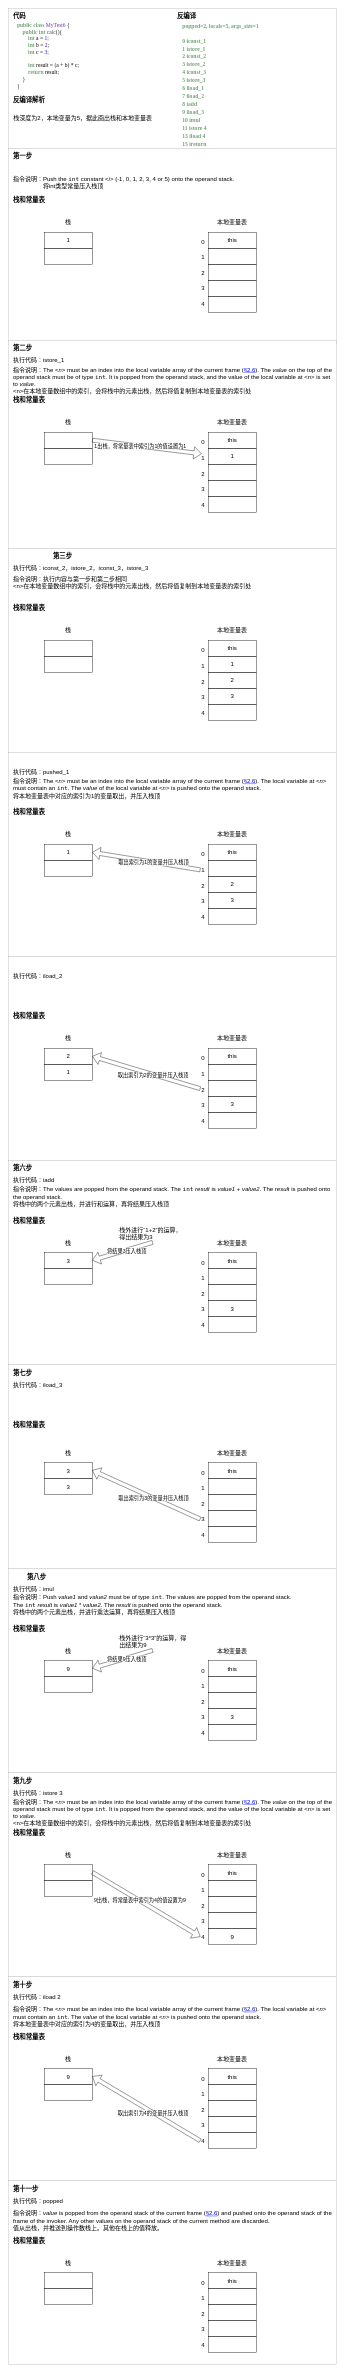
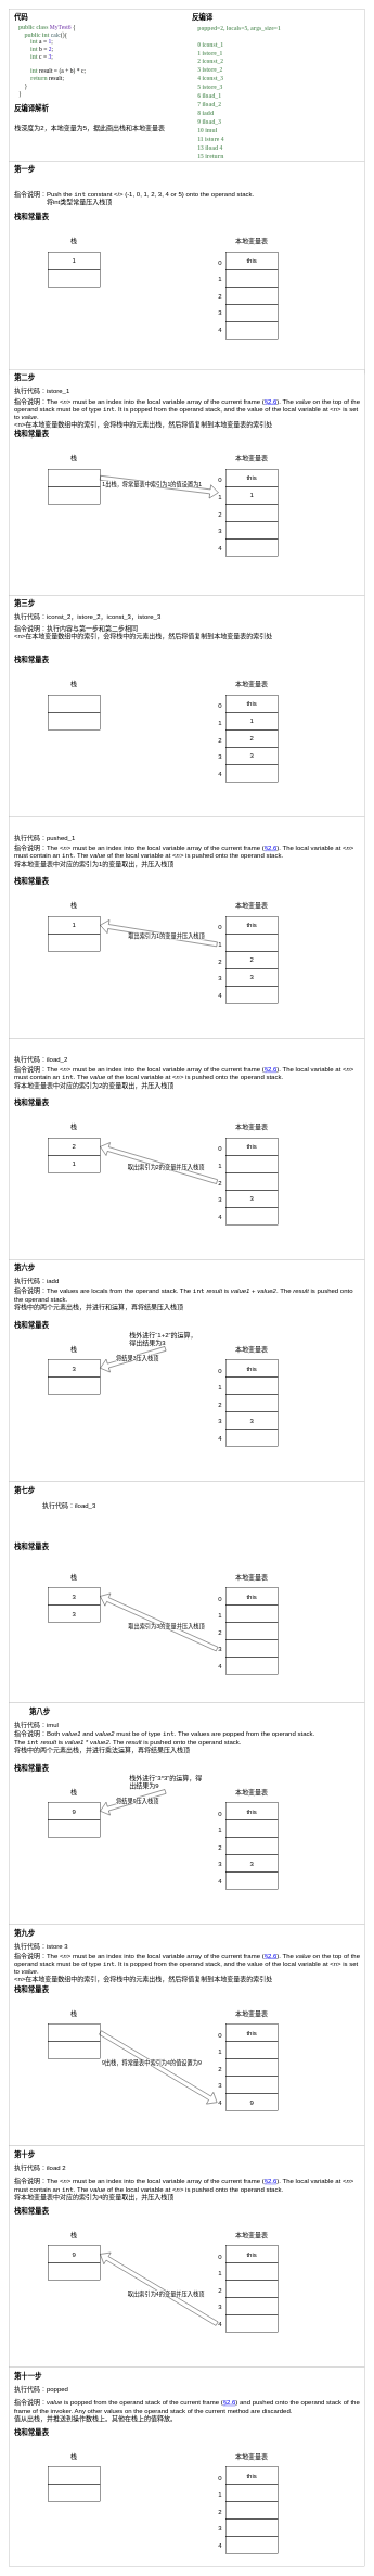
- <mxCell id="47" value="第三步" style="text;html=1;strokeColor=none;fillColor=none;align=left;verticalAlign=middle;whiteSpace=wrap;rounded=0;fontSize=16;fontStyle=1" vertex="1" parent="1"><mxGeometry x="130" y="1380" width="100" height="20" as="geometry" /></mxCell>
+ <mxCell id="47" value="第三步" style="text;html=1;strokeColor=none;fillColor=none;align=left;verticalAlign=middle;whiteSpace=wrap;rounded=0;fontSize=16;fontStyle=1" vertex="1" parent="1"><mxGeometry x="30" y="1380" width="100" height="20" as="geometry" /></mxCell>
+ <mxCell id="89" value="指令说明：&lt;span style=&quot;font-family: &amp;#34;arial&amp;#34; , &amp;#34;helvetica&amp;#34; , sans-serif ; font-size: 15px ; background-color: rgb(255 , 255 , 255)&quot;&gt;The &amp;lt;&lt;/span&gt;&lt;span class=&quot;emphasis&quot; style=&quot;font-family: &amp;#34;arial&amp;#34; , &amp;#34;helvetica&amp;#34; , sans-serif ; font-size: 15px ; background-color: rgb(255 , 255 , 255)&quot;&gt;&lt;em style=&quot;font-size: 15px&quot;&gt;n&lt;/em&gt;&lt;/span&gt;&lt;span style=&quot;font-family: &amp;#34;arial&amp;#34; , &amp;#34;helvetica&amp;#34; , sans-serif ; font-size: 15px ; background-color: rgb(255 , 255 , 255)&quot;&gt;&amp;gt; must be an index into the local variable array of the current frame (&lt;/span&gt;&lt;a class=&quot;xref&quot; href=&quot;https://docs.oracle.com/javase/specs/jvms/se8/html/jvms-2.html#jvms-2.6&quot; title=&quot;2.6. Frames&quot; style=&quot;font-family: &amp;#34;arial&amp;#34; , &amp;#34;helvetica&amp;#34; , sans-serif ; font-size: 15px ; background-color: rgb(255 , 255 , 255)&quot;&gt;§2.6&lt;/a&gt;&lt;span style=&quot;font-family: &amp;#34;arial&amp;#34; , &amp;#34;helvetica&amp;#34; , sans-serif ; font-size: 15px ; background-color: rgb(255 , 255 , 255)&quot;&gt;). The local variable at &amp;lt;&lt;/span&gt;&lt;span class=&quot;emphasis&quot; style=&quot;font-family: &amp;#34;arial&amp;#34; , &amp;#34;helvetica&amp;#34; , sans-serif ; font-size: 15px ; background-color: rgb(255 , 255 , 255)&quot;&gt;&lt;em style=&quot;font-size: 15px&quot;&gt;n&lt;/em&gt;&lt;/span&gt;&lt;span style=&quot;font-family: &amp;#34;arial&amp;#34; , &amp;#34;helvetica&amp;#34; , sans-serif ; font-size: 15px ; background-color: rgb(255 , 255 , 255)&quot;&gt;&amp;gt; must contain an&amp;nbsp;&lt;/span&gt;&lt;code class=&quot;literal&quot; style=&quot;font-size: 15px ; background-color: rgb(255 , 255 , 255)&quot;&gt;int&lt;/code&gt;&lt;span style=&quot;font-family: &amp;#34;arial&amp;#34; , &amp;#34;helvetica&amp;#34; , sans-serif ; font-size: 15px ; background-color: rgb(255 , 255 , 255)&quot;&gt;. The&amp;nbsp;&lt;/span&gt;&lt;span class=&quot;emphasis&quot; style=&quot;font-family: &amp;#34;arial&amp;#34; , &amp;#34;helvetica&amp;#34; , sans-serif ; font-size: 15px ; background-color: rgb(255 , 255 , 255)&quot;&gt;&lt;em style=&quot;font-size: 15px&quot;&gt;value&lt;/em&gt;&lt;/span&gt;&lt;span style=&quot;font-family: &amp;#34;arial&amp;#34; , &amp;#34;helvetica&amp;#34; , sans-serif ; font-size: 15px ; background-color: rgb(255 , 255 , 255)&quot;&gt;&amp;nbsp;of the local variable at &amp;lt;&lt;/span&gt;&lt;span class=&quot;emphasis&quot; style=&quot;font-family: &amp;#34;arial&amp;#34; , &amp;#34;helvetica&amp;#34; , sans-serif ; font-size: 15px ; background-color: rgb(255 , 255 , 255)&quot;&gt;&lt;em style=&quot;font-size: 15px&quot;&gt;n&lt;/em&gt;&lt;/span&gt;&lt;span style=&quot;font-family: &amp;#34;arial&amp;#34; , &amp;#34;helvetica&amp;#34; , sans-serif ; font-size: 15px ; background-color: rgb(255 , 255 , 255)&quot;&gt;&amp;gt; is pushed onto the operand stack.&lt;br&gt;&lt;/span&gt;&lt;span style=&quot;font-family: &amp;#34;arial&amp;#34; , &amp;#34;helvetica&amp;#34; , sans-serif ; font-size: 15px ; background-color: rgb(255 , 255 , 255)&quot;&gt;将本地变量表中对应的索引为2的变量取出，并压入栈顶&lt;br style=&quot;font-size: 15px&quot;&gt;&lt;/span&gt;" style="text;html=1;strokeColor=none;fillColor=none;align=left;verticalAlign=middle;whiteSpace=wrap;rounded=0;fontSize=15;fontStyle=0" vertex="1" parent="1"><mxGeometry x="30" y="2450" width="800" height="60" as="geometry" /></mxCell>
- <mxCell id="110" value="指令说明：&lt;span style=&quot;font-family: &amp;#34;arial&amp;#34; , &amp;#34;helvetica&amp;#34; , sans-serif ; font-size: 15px ; background-color: rgb(255 , 255 , 255)&quot;&gt;The values are popped from the operand stack. The&amp;nbsp;&lt;/span&gt;&lt;code class=&quot;literal&quot; style=&quot;font-size: 15px ; background-color: rgb(255 , 255 , 255)&quot;&gt;int&lt;/code&gt;&lt;span style=&quot;font-family: &amp;#34;arial&amp;#34; , &amp;#34;helvetica&amp;#34; , sans-serif ; font-size: 15px ; background-color: rgb(255 , 255 , 255)&quot;&gt;&amp;nbsp;&lt;/span&gt;&lt;span class=&quot;emphasis&quot; style=&quot;font-family: &amp;#34;arial&amp;#34; , &amp;#34;helvetica&amp;#34; , sans-serif ; font-size: 15px ; background-color: rgb(255 , 255 , 255)&quot;&gt;&lt;em style=&quot;font-size: 15px&quot;&gt;result&lt;/em&gt;&lt;/span&gt;&lt;span style=&quot;font-family: &amp;#34;arial&amp;#34; , &amp;#34;helvetica&amp;#34; , sans-serif ; font-size: 15px ; background-color: rgb(255 , 255 , 255)&quot;&gt;&amp;nbsp;is&amp;nbsp;&lt;/span&gt;&lt;span class=&quot;emphasis&quot; style=&quot;font-family: &amp;#34;arial&amp;#34; , &amp;#34;helvetica&amp;#34; , sans-serif ; font-size: 15px ; background-color: rgb(255 , 255 , 255)&quot;&gt;&lt;em style=&quot;font-size: 15px&quot;&gt;value1&lt;/em&gt;&lt;/span&gt;&lt;span style=&quot;font-family: &amp;#34;arial&amp;#34; , &amp;#34;helvetica&amp;#34; , sans-serif ; font-size: 15px ; background-color: rgb(255 , 255 , 255)&quot;&gt;&amp;nbsp;+&amp;nbsp;&lt;/span&gt;&lt;span class=&quot;emphasis&quot; style=&quot;font-family: &amp;#34;arial&amp;#34; , &amp;#34;helvetica&amp;#34; , sans-serif ; font-size: 15px ; background-color: rgb(255 , 255 , 255)&quot;&gt;&lt;em style=&quot;font-size: 15px&quot;&gt;value2&lt;/em&gt;&lt;/span&gt;&lt;span style=&quot;font-family: &amp;#34;arial&amp;#34; , &amp;#34;helvetica&amp;#34; , sans-serif ; font-size: 15px ; background-color: rgb(255 , 255 , 255)&quot;&gt;. The&amp;nbsp;&lt;/span&gt;&lt;span class=&quot;emphasis&quot; style=&quot;font-family: &amp;#34;arial&amp;#34; , &amp;#34;helvetica&amp;#34; , sans-serif ; font-size: 15px ; background-color: rgb(255 , 255 , 255)&quot;&gt;&lt;em style=&quot;font-size: 15px&quot;&gt;result&lt;/em&gt;&lt;/span&gt;&lt;span style=&quot;font-family: &amp;#34;arial&amp;#34; , &amp;#34;helvetica&amp;#34; , sans-serif ; font-size: 15px ; background-color: rgb(255 , 255 , 255)&quot;&gt;&amp;nbsp;is pushed onto the operand stack.&lt;br&gt;&lt;/span&gt;&lt;span style=&quot;font-family: &amp;#34;arial&amp;#34; , &amp;#34;helvetica&amp;#34; , sans-serif ; font-size: 15px ; background-color: rgb(255 , 255 , 255)&quot;&gt;将栈中的两个元素出栈，并进行和运算，再将结果压入栈顶&lt;br style=&quot;font-size: 15px&quot;&gt;&lt;/span&gt;" style="text;html=1;strokeColor=none;fillColor=none;align=left;verticalAlign=middle;whiteSpace=wrap;rounded=0;fontSize=15;fontStyle=0" vertex="1" parent="1"><mxGeometry x="30" y="2960" width="800" height="60" as="geometry" /></mxCell>
+ <mxCell id="110" value="指令说明：&lt;span style=&quot;font-family: &amp;#34;arial&amp;#34; , &amp;#34;helvetica&amp;#34; , sans-serif ; font-size: 15px ; background-color: rgb(255 , 255 , 255)&quot;&gt;The values are locals from the operand stack. The&amp;nbsp;&lt;/span&gt;&lt;code class=&quot;literal&quot; style=&quot;font-size: 15px ; background-color: rgb(255 , 255 , 255)&quot;&gt;int&lt;/code&gt;&lt;span style=&quot;font-family: &amp;#34;arial&amp;#34; , &amp;#34;helvetica&amp;#34; , sans-serif ; font-size: 15px ; background-color: rgb(255 , 255 , 255)&quot;&gt;&amp;nbsp;&lt;/span&gt;&lt;span class=&quot;emphasis&quot; style=&quot;font-family: &amp;#34;arial&amp;#34; , &amp;#34;helvetica&amp;#34; , sans-serif ; font-size: 15px ; background-color: rgb(255 , 255 , 255)&quot;&gt;&lt;em style=&quot;font-size: 15px&quot;&gt;result&lt;/em&gt;&lt;/span&gt;&lt;span style=&quot;font-family: &amp;#34;arial&amp;#34; , &amp;#34;helvetica&amp;#34; , sans-serif ; font-size: 15px ; background-color: rgb(255 , 255 , 255)&quot;&gt;&amp;nbsp;is&amp;nbsp;&lt;/span&gt;&lt;span class=&quot;emphasis&quot; style=&quot;font-family: &amp;#34;arial&amp;#34; , &amp;#34;helvetica&amp;#34; , sans-serif ; font-size: 15px ; background-color: rgb(255 , 255 , 255)&quot;&gt;&lt;em style=&quot;font-size: 15px&quot;&gt;value1&lt;/em&gt;&lt;/span&gt;&lt;span style=&quot;font-family: &amp;#34;arial&amp;#34; , &amp;#34;helvetica&amp;#34; , sans-serif ; font-size: 15px ; background-color: rgb(255 , 255 , 255)&quot;&gt;&amp;nbsp;+&amp;nbsp;&lt;/span&gt;&lt;span class=&quot;emphasis&quot; style=&quot;font-family: &amp;#34;arial&amp;#34; , &amp;#34;helvetica&amp;#34; , sans-serif ; font-size: 15px ; background-color: rgb(255 , 255 , 255)&quot;&gt;&lt;em style=&quot;font-size: 15px&quot;&gt;value2&lt;/em&gt;&lt;/span&gt;&lt;span style=&quot;font-family: &amp;#34;arial&amp;#34; , &amp;#34;helvetica&amp;#34; , sans-serif ; font-size: 15px ; background-color: rgb(255 , 255 , 255)&quot;&gt;. The&amp;nbsp;&lt;/span&gt;&lt;span class=&quot;emphasis&quot; style=&quot;font-family: &amp;#34;arial&amp;#34; , &amp;#34;helvetica&amp;#34; , sans-serif ; font-size: 15px ; background-color: rgb(255 , 255 , 255)&quot;&gt;&lt;em style=&quot;font-size: 15px&quot;&gt;result&lt;/em&gt;&lt;/span&gt;&lt;span style=&quot;font-family: &amp;#34;arial&amp;#34; , &amp;#34;helvetica&amp;#34; , sans-serif ; font-size: 15px ; background-color: rgb(255 , 255 , 255)&quot;&gt;&amp;nbsp;is pushed onto the operand stack.&lt;br&gt;&lt;/span&gt;&lt;span style=&quot;font-family: &amp;#34;arial&amp;#34; , &amp;#34;helvetica&amp;#34; , sans-serif ; font-size: 15px ; background-color: rgb(255 , 255 , 255)&quot;&gt;将栈中的两个元素出栈，并进行和运算，再将结果压入栈顶&lt;br style=&quot;font-size: 15px&quot;&gt;&lt;/span&gt;" style="text;html=1;strokeColor=none;fillColor=none;align=left;verticalAlign=middle;whiteSpace=wrap;rounded=0;fontSize=15;fontStyle=0" vertex="1" parent="1"><mxGeometry x="30" y="2960" width="800" height="60" as="geometry" /></mxCell>
- <mxCell id="131" value="执行代码：iload_3" style="text;html=1;strokeColor=none;fillColor=none;align=left;verticalAlign=middle;whiteSpace=wrap;rounded=0;fontSize=15;fontStyle=0" vertex="1" parent="1"><mxGeometry x="30" y="3450" width="680" height="20" as="geometry" /></mxCell>
+ <mxCell id="131" value="执行代码：iload_3" style="text;html=1;strokeColor=none;fillColor=none;align=left;verticalAlign=middle;whiteSpace=wrap;rounded=0;fontSize=15;fontStyle=0" vertex="1" parent="1"><mxGeometry x="95" y="3455" width="680" height="20" as="geometry" /></mxCell>
- <mxCell id="152" value="指令说明：&lt;span style=&quot;font-family: arial, helvetica, sans-serif; font-size: 15px; background-color: rgb(255, 255, 255);&quot;&gt;Push&amp;nbsp;&lt;/span&gt;&lt;span class=&quot;emphasis&quot; style=&quot;font-family: arial, helvetica, sans-serif; font-size: 15px; background-color: rgb(255, 255, 255);&quot;&gt;&lt;em style=&quot;font-size: 15px;&quot;&gt;value1&lt;/em&gt;&lt;/span&gt;&lt;span style=&quot;font-family: arial, helvetica, sans-serif; font-size: 15px; background-color: rgb(255, 255, 255);&quot;&gt;&amp;nbsp;and&amp;nbsp;&lt;/span&gt;&lt;span class=&quot;emphasis&quot; style=&quot;font-family: arial, helvetica, sans-serif; font-size: 15px; background-color: rgb(255, 255, 255);&quot;&gt;&lt;em style=&quot;font-size: 15px;&quot;&gt;value2&lt;/em&gt;&lt;/span&gt;&lt;span style=&quot;font-family: arial, helvetica, sans-serif; font-size: 15px; background-color: rgb(255, 255, 255);&quot;&gt;&amp;nbsp;must be of type&amp;nbsp;&lt;/span&gt;&lt;code class=&quot;literal&quot; style=&quot;font-size: 15px; background-color: rgb(255, 255, 255);&quot;&gt;int&lt;/code&gt;&lt;span style=&quot;font-family: arial, helvetica, sans-serif; font-size: 15px; background-color: rgb(255, 255, 255);&quot;&gt;. The values are popped from the operand stack. The&amp;nbsp;&lt;/span&gt;&lt;code class=&quot;literal&quot; style=&quot;font-size: 15px; background-color: rgb(255, 255, 255);&quot;&gt;int&lt;/code&gt;&lt;span style=&quot;font-family: arial, helvetica, sans-serif; font-size: 15px; background-color: rgb(255, 255, 255);&quot;&gt;&amp;nbsp;&lt;/span&gt;&lt;span class=&quot;emphasis&quot; style=&quot;font-family: arial, helvetica, sans-serif; font-size: 15px; background-color: rgb(255, 255, 255);&quot;&gt;&lt;em style=&quot;font-size: 15px;&quot;&gt;result&lt;/em&gt;&lt;/span&gt;&lt;span style=&quot;font-family: arial, helvetica, sans-serif; font-size: 15px; background-color: rgb(255, 255, 255);&quot;&gt;&amp;nbsp;is&amp;nbsp;&lt;/span&gt;&lt;span class=&quot;emphasis&quot; style=&quot;font-family: arial, helvetica, sans-serif; font-size: 15px; background-color: rgb(255, 255, 255);&quot;&gt;&lt;em style=&quot;font-size: 15px;&quot;&gt;value1&lt;/em&gt;&lt;/span&gt;&lt;span style=&quot;font-family: arial, helvetica, sans-serif; font-size: 15px; background-color: rgb(255, 255, 255);&quot;&gt;&amp;nbsp;*&amp;nbsp;&lt;/span&gt;&lt;span class=&quot;emphasis&quot; style=&quot;font-family: arial, helvetica, sans-serif; font-size: 15px; background-color: rgb(255, 255, 255);&quot;&gt;&lt;em style=&quot;font-size: 15px;&quot;&gt;value2&lt;/em&gt;&lt;/span&gt;&lt;span style=&quot;font-family: arial, helvetica, sans-serif; font-size: 15px; background-color: rgb(255, 255, 255);&quot;&gt;. The&amp;nbsp;&lt;/span&gt;&lt;span class=&quot;emphasis&quot; style=&quot;font-family: arial, helvetica, sans-serif; font-size: 15px; background-color: rgb(255, 255, 255);&quot;&gt;&lt;em style=&quot;font-size: 15px;&quot;&gt;result&lt;/em&gt;&lt;/span&gt;&lt;span style=&quot;font-family: arial, helvetica, sans-serif; font-size: 15px; background-color: rgb(255, 255, 255);&quot;&gt;&amp;nbsp;is pushed onto the operand stack.&lt;/span&gt;&lt;span style=&quot;font-family: arial, helvetica, sans-serif; font-size: 15px; background-color: rgb(255, 255, 255);&quot;&gt;&lt;br style=&quot;font-size: 15px;&quot;&gt;&lt;/span&gt;&lt;span style=&quot;font-family: arial, helvetica, sans-serif; font-size: 15px; background-color: rgb(255, 255, 255);&quot;&gt;将栈中的两个元素出栈，并进行乘法运算，再将结果压入栈顶&lt;br style=&quot;font-size: 15px;&quot;&gt;&lt;/span&gt;" style="text;html=1;strokeColor=none;fillColor=none;align=left;verticalAlign=middle;whiteSpace=wrap;rounded=0;fontSize=15;fontStyle=0" vertex="1" parent="1"><mxGeometry x="30" y="3980" width="800" height="60" as="geometry" /></mxCell>
+ <mxCell id="152" value="指令说明：&lt;span style=&quot;font-family: arial, helvetica, sans-serif; font-size: 15px; background-color: rgb(255, 255, 255);&quot;&gt;Both&amp;nbsp;&lt;/span&gt;&lt;span class=&quot;emphasis&quot; style=&quot;font-family: arial, helvetica, sans-serif; font-size: 15px; background-color: rgb(255, 255, 255);&quot;&gt;&lt;em style=&quot;font-size: 15px;&quot;&gt;value1&lt;/em&gt;&lt;/span&gt;&lt;span style=&quot;font-family: arial, helvetica, sans-serif; font-size: 15px; background-color: rgb(255, 255, 255);&quot;&gt;&amp;nbsp;and&amp;nbsp;&lt;/span&gt;&lt;span class=&quot;emphasis&quot; style=&quot;font-family: arial, helvetica, sans-serif; font-size: 15px; background-color: rgb(255, 255, 255);&quot;&gt;&lt;em style=&quot;font-size: 15px;&quot;&gt;value2&lt;/em&gt;&lt;/span&gt;&lt;span style=&quot;font-family: arial, helvetica, sans-serif; font-size: 15px; background-color: rgb(255, 255, 255);&quot;&gt;&amp;nbsp;must be of type&amp;nbsp;&lt;/span&gt;&lt;code class=&quot;literal&quot; style=&quot;font-size: 15px; background-color: rgb(255, 255, 255);&quot;&gt;int&lt;/code&gt;&lt;span style=&quot;font-family: arial, helvetica, sans-serif; font-size: 15px; background-color: rgb(255, 255, 255);&quot;&gt;. The values are popped from the operand stack. The&amp;nbsp;&lt;/span&gt;&lt;code class=&quot;literal&quot; style=&quot;font-size: 15px; background-color: rgb(255, 255, 255);&quot;&gt;int&lt;/code&gt;&lt;span style=&quot;font-family: arial, helvetica, sans-serif; font-size: 15px; background-color: rgb(255, 255, 255);&quot;&gt;&amp;nbsp;&lt;/span&gt;&lt;span class=&quot;emphasis&quot; style=&quot;font-family: arial, helvetica, sans-serif; font-size: 15px; background-color: rgb(255, 255, 255);&quot;&gt;&lt;em style=&quot;font-size: 15px;&quot;&gt;result&lt;/em&gt;&lt;/span&gt;&lt;span style=&quot;font-family: arial, helvetica, sans-serif; font-size: 15px; background-color: rgb(255, 255, 255);&quot;&gt;&amp;nbsp;is&amp;nbsp;&lt;/span&gt;&lt;span class=&quot;emphasis&quot; style=&quot;font-family: arial, helvetica, sans-serif; font-size: 15px; background-color: rgb(255, 255, 255);&quot;&gt;&lt;em style=&quot;font-size: 15px;&quot;&gt;value1&lt;/em&gt;&lt;/span&gt;&lt;span style=&quot;font-family: arial, helvetica, sans-serif; font-size: 15px; background-color: rgb(255, 255, 255);&quot;&gt;&amp;nbsp;*&amp;nbsp;&lt;/span&gt;&lt;span class=&quot;emphasis&quot; style=&quot;font-family: arial, helvetica, sans-serif; font-size: 15px; background-color: rgb(255, 255, 255);&quot;&gt;&lt;em style=&quot;font-size: 15px;&quot;&gt;value2&lt;/em&gt;&lt;/span&gt;&lt;span style=&quot;font-family: arial, helvetica, sans-serif; font-size: 15px; background-color: rgb(255, 255, 255);&quot;&gt;. The&amp;nbsp;&lt;/span&gt;&lt;span class=&quot;emphasis&quot; style=&quot;font-family: arial, helvetica, sans-serif; font-size: 15px; background-color: rgb(255, 255, 255);&quot;&gt;&lt;em style=&quot;font-size: 15px;&quot;&gt;result&lt;/em&gt;&lt;/span&gt;&lt;span style=&quot;font-family: arial, helvetica, sans-serif; font-size: 15px; background-color: rgb(255, 255, 255);&quot;&gt;&amp;nbsp;is pushed onto the operand stack.&lt;/span&gt;&lt;span style=&quot;font-family: arial, helvetica, sans-serif; font-size: 15px; background-color: rgb(255, 255, 255);&quot;&gt;&lt;br style=&quot;font-size: 15px;&quot;&gt;&lt;/span&gt;&lt;span style=&quot;font-family: arial, helvetica, sans-serif; font-size: 15px; background-color: rgb(255, 255, 255);&quot;&gt;将栈中的两个元素出栈，并进行乘法运算，再将结果压入栈顶&lt;br style=&quot;font-size: 15px;&quot;&gt;&lt;/span&gt;" style="text;html=1;strokeColor=none;fillColor=none;align=left;verticalAlign=middle;whiteSpace=wrap;rounded=0;fontSize=15;fontStyle=0" vertex="1" parent="1"><mxGeometry x="30" y="3980" width="800" height="60" as="geometry" /></mxCell>
